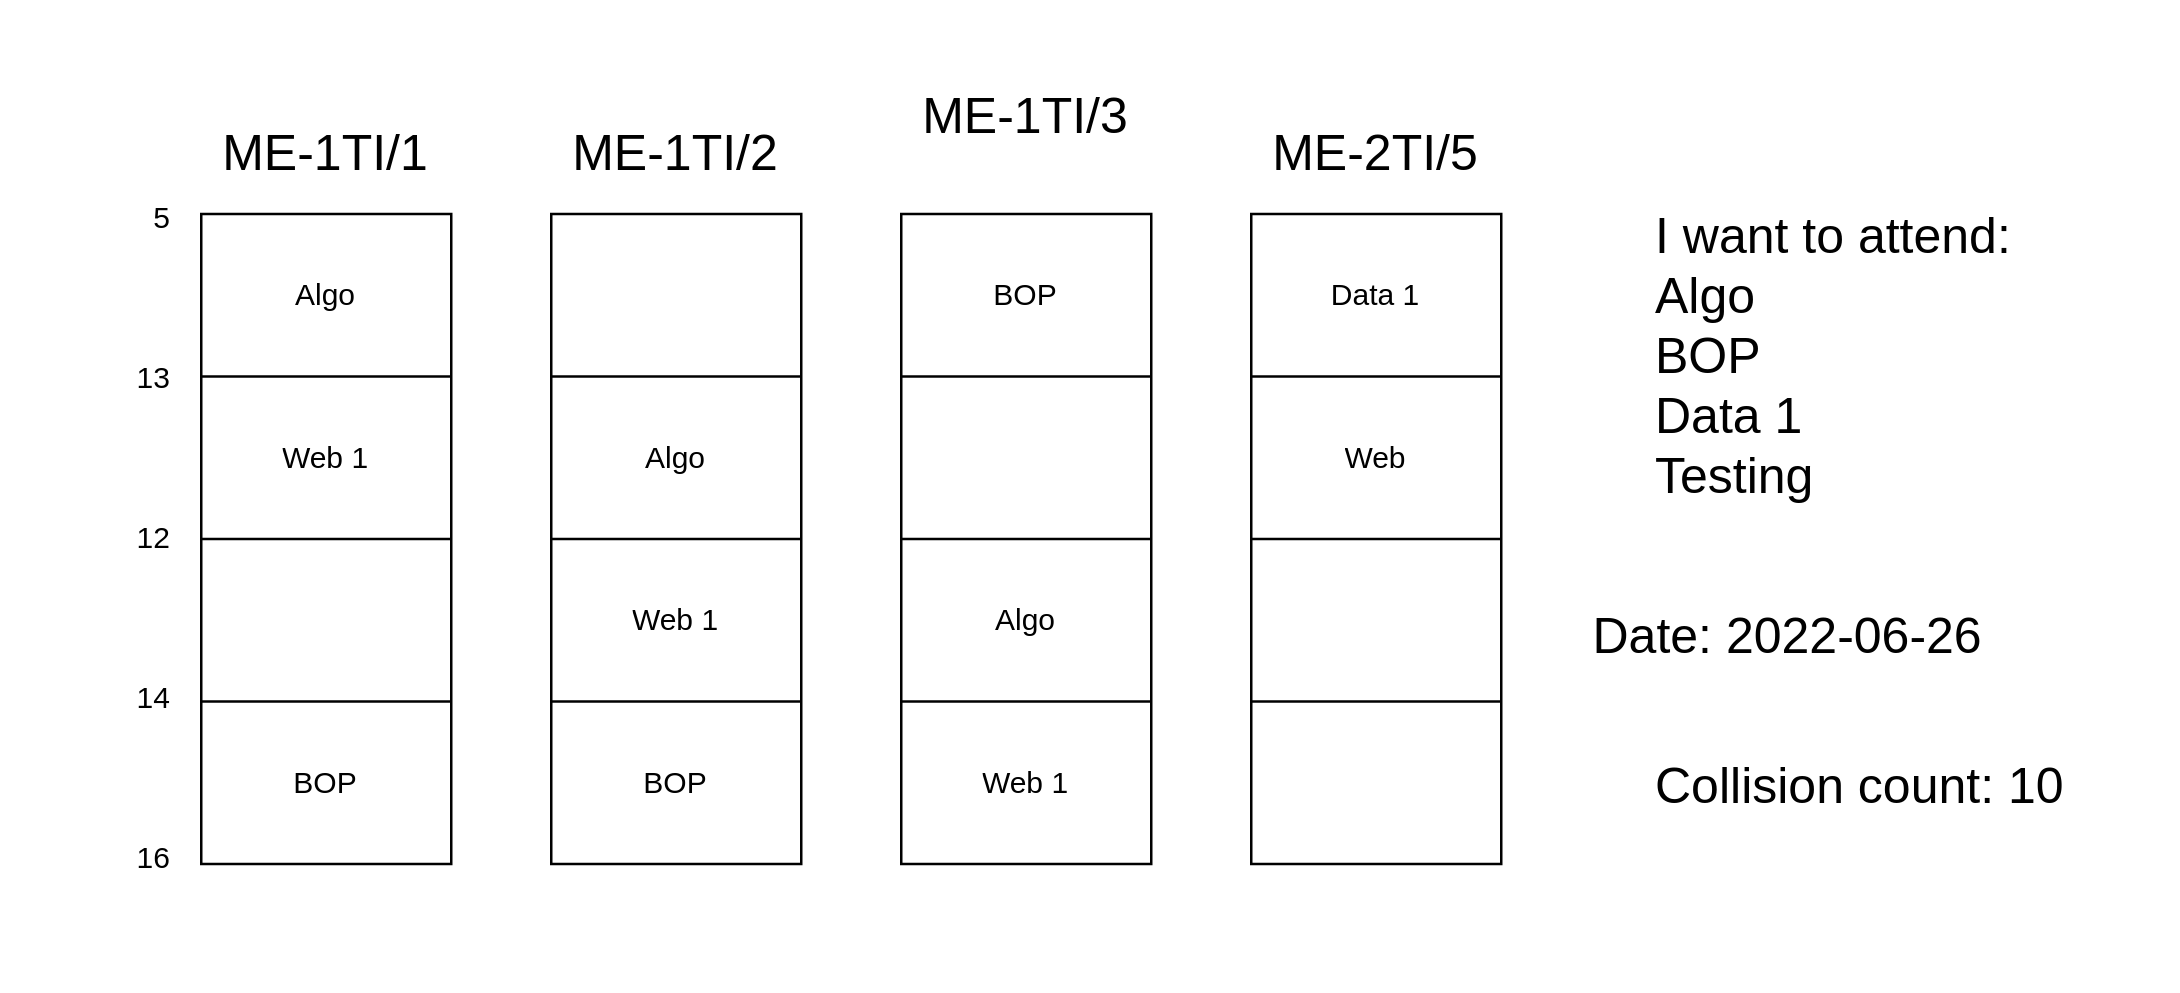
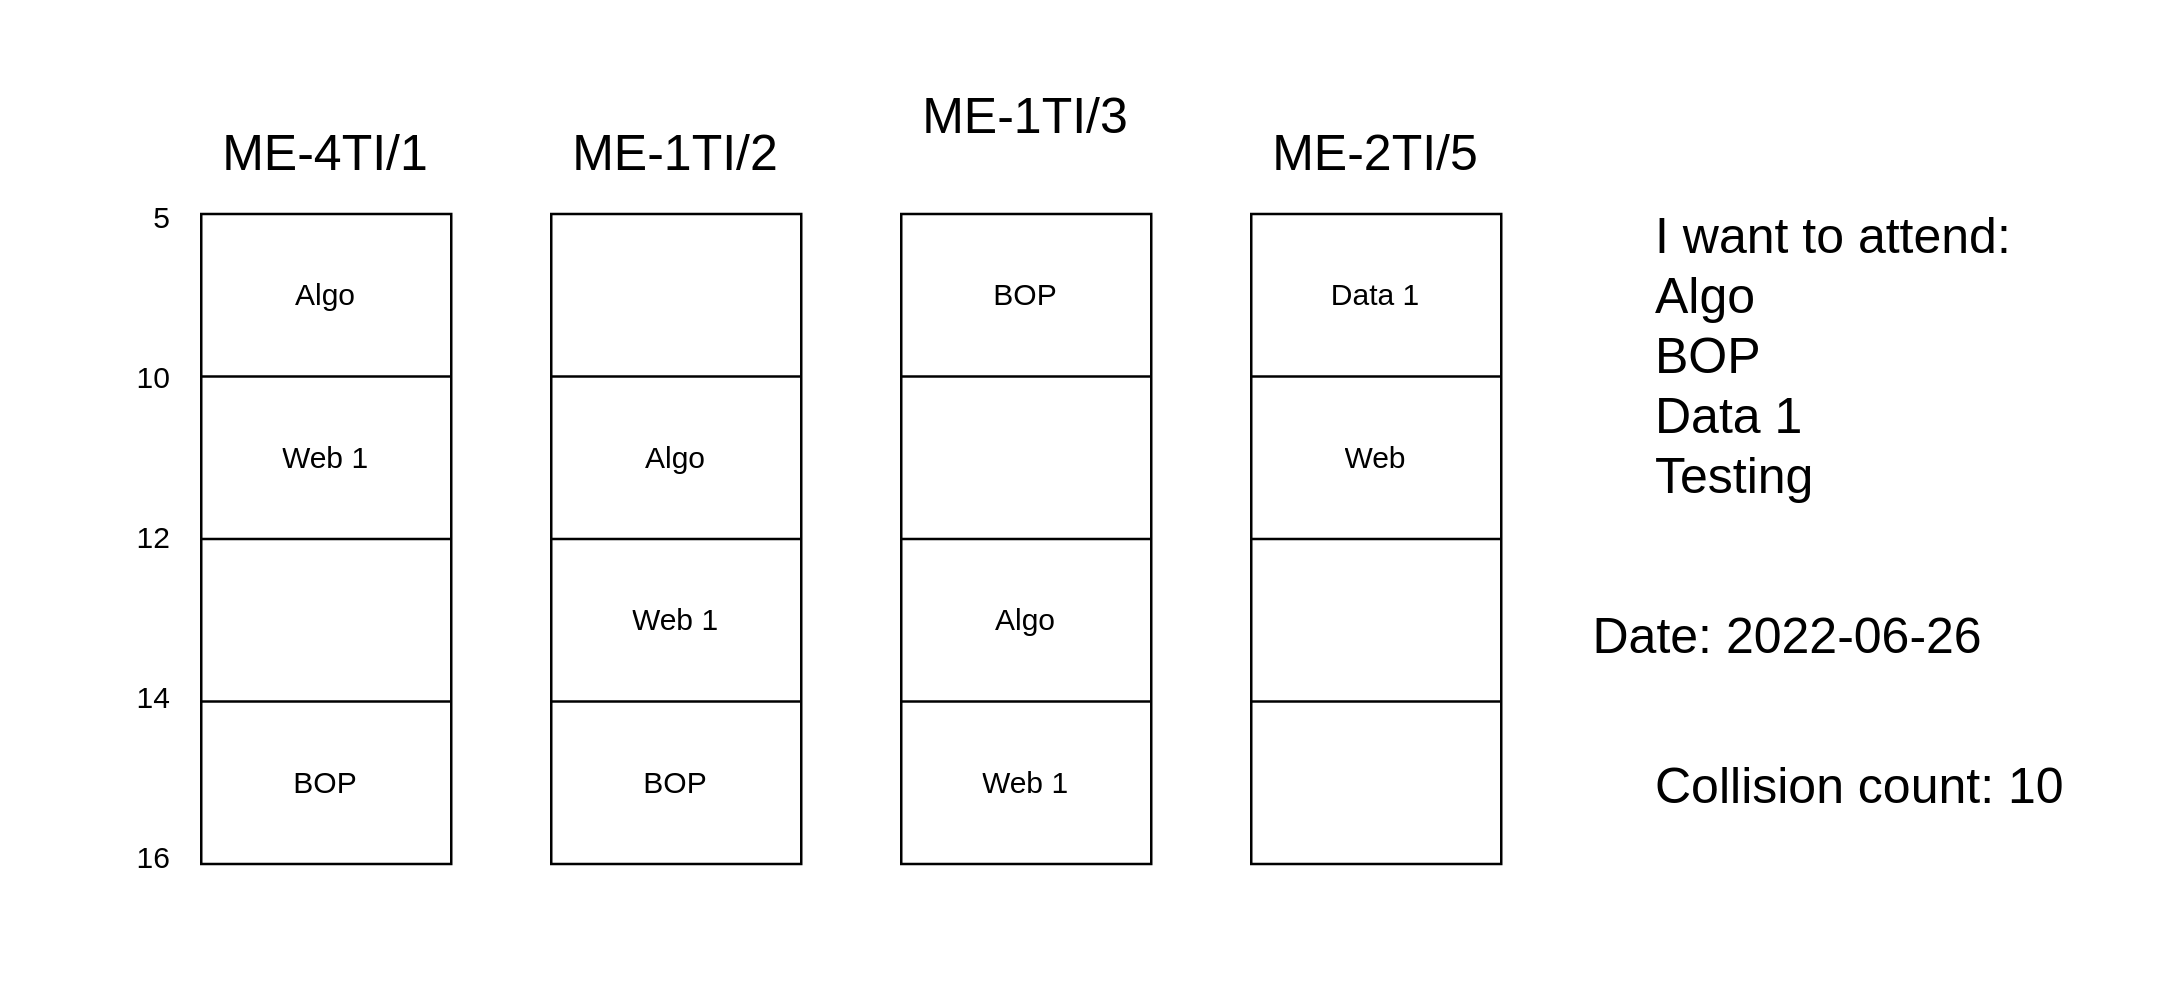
- <mxCell id="22" value="&lt;font style=&quot;font-size: 20px;&quot;&gt;ME-1TI/1&lt;/font&gt;" style="text;html=1;strokeColor=none;fillColor=none;align=center;verticalAlign=middle;whiteSpace=wrap;rounded=0;fontFamily=Helvetica;fontSize=12;fontColor=default;" parent="1" vertex="1"><mxGeometry x="80" y="35" width="100" height="50" as="geometry" /></mxCell>
+ <mxCell id="22" value="&lt;font style=&quot;font-size: 20px;&quot;&gt;ME-4TI/1&lt;/font&gt;" style="text;html=1;strokeColor=none;fillColor=none;align=center;verticalAlign=middle;whiteSpace=wrap;rounded=0;fontFamily=Helvetica;fontSize=12;fontColor=default;" parent="1" vertex="1"><mxGeometry x="80" y="35" width="100" height="50" as="geometry" /></mxCell>
- <mxCell id="6" value="13" style="shape=partialRectangle;html=1;whiteSpace=wrap;connectable=0;fillColor=none;top=0;left=0;bottom=0;right=0;overflow=hidden;spacingRight=10;align=right;" parent="5" vertex="1"><mxGeometry width="60" height="64" as="geometry"><mxRectangle width="60" height="64" as="alternateBounds" /></mxGeometry></mxCell>
+ <mxCell id="6" value="10" style="shape=partialRectangle;html=1;whiteSpace=wrap;connectable=0;fillColor=none;top=0;left=0;bottom=0;right=0;overflow=hidden;spacingRight=10;align=right;" parent="5" vertex="1"><mxGeometry width="60" height="64" as="geometry"><mxRectangle width="60" height="64" as="alternateBounds" /></mxGeometry></mxCell>
